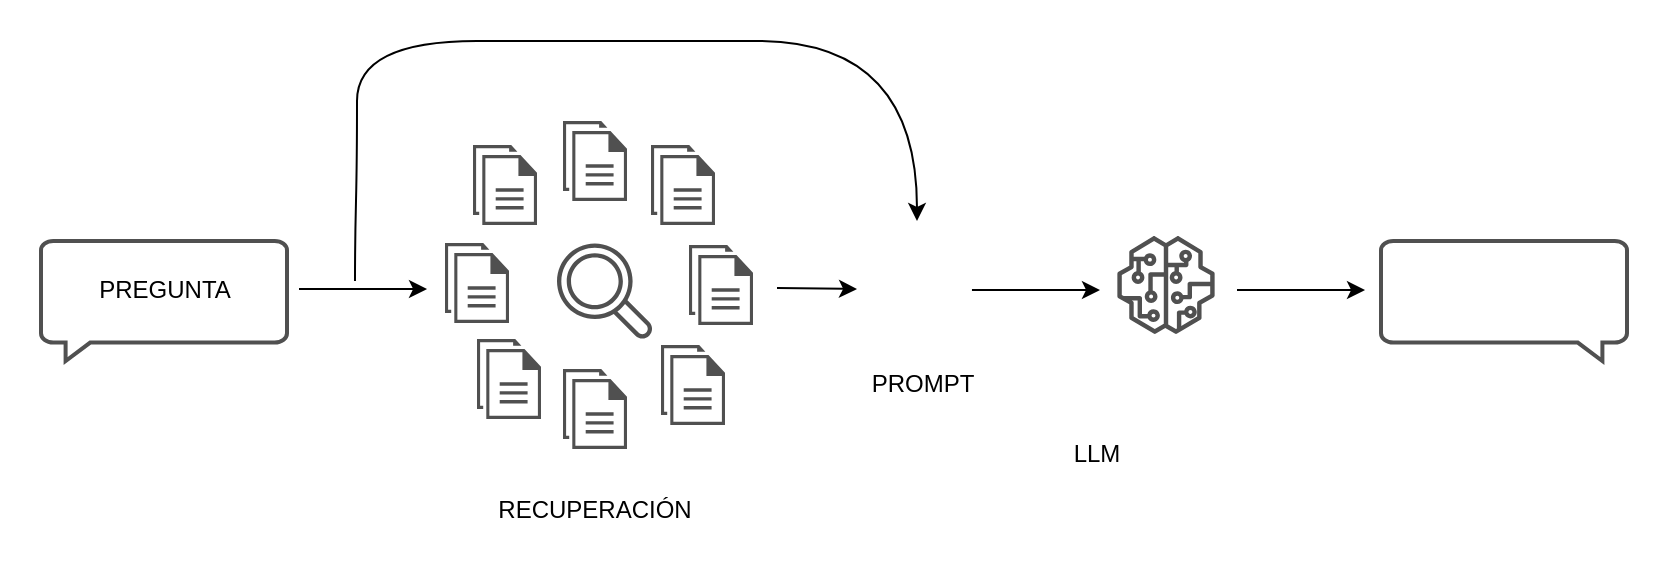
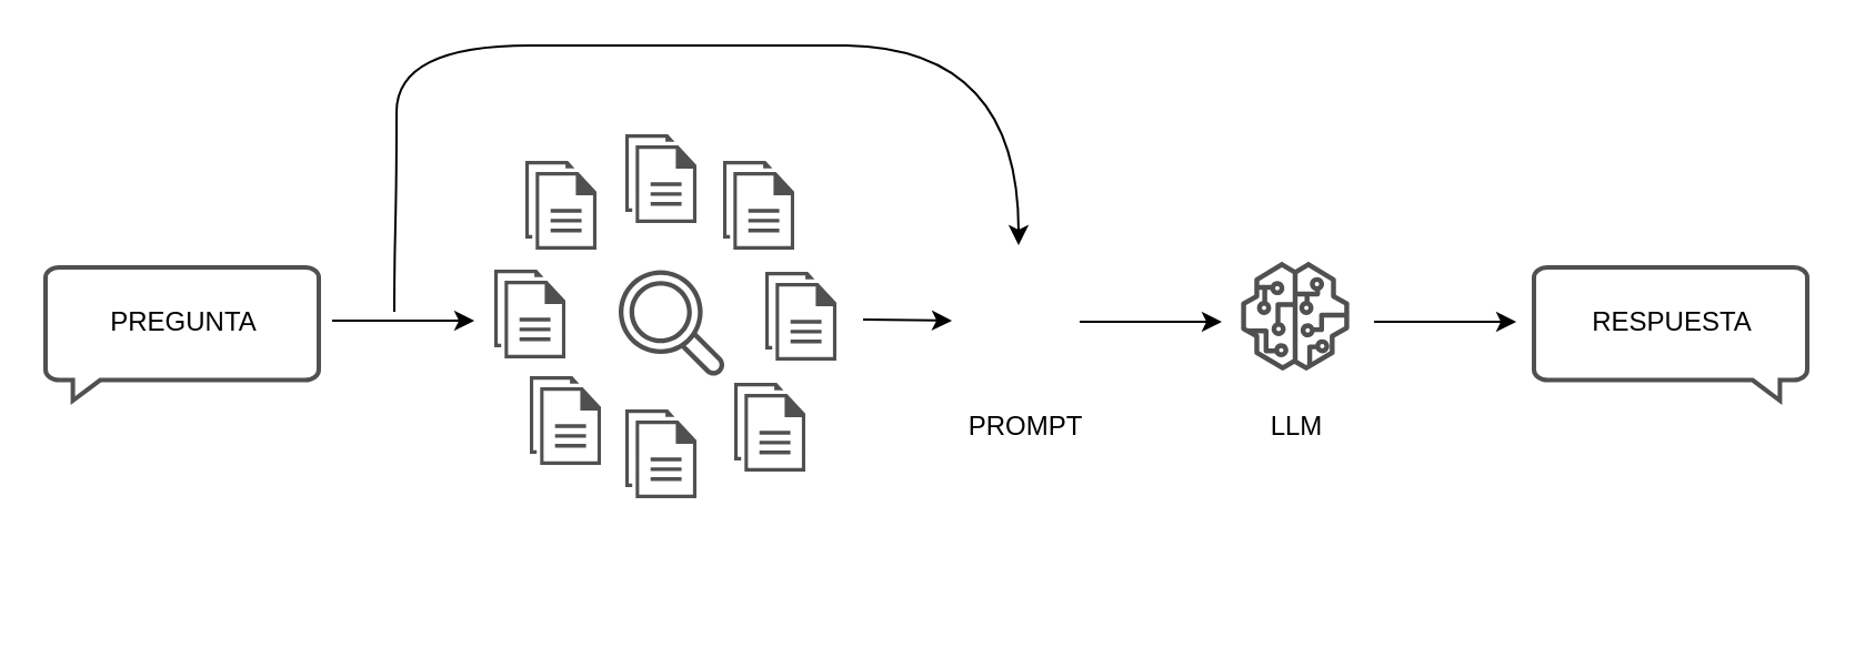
+ <mxCell id="5" value="RESPUESTA" style="text;html=1;align=center;verticalAlign=middle;resizable=0;points=[];autosize=1;strokeColor=none;fillColor=none;" vertex="1" parent="1"><mxGeometry x="701.5" y="130" width="100" height="30" as="geometry" /></mxCell>
- <mxCell id="19" value="LLM" style="text;html=1;align=center;verticalAlign=middle;resizable=0;points=[];autosize=1;strokeColor=none;fillColor=none;" vertex="1" parent="1"><mxGeometry x="522.5" y="212" width="50" height="30" as="geometry" /></mxCell>
+ <mxCell id="19" value="LLM" style="text;html=1;align=center;verticalAlign=middle;resizable=0;points=[];autosize=1;strokeColor=none;fillColor=none;" vertex="1" parent="1"><mxGeometry x="557.5" y="177" width="50" height="30" as="geometry" /></mxCell>
- <mxCell id="15" value="RECUPERACIÓN" style="text;html=1;align=center;verticalAlign=middle;resizable=0;points=[];autosize=1;strokeColor=none;fillColor=none;" vertex="1" parent="1"><mxGeometry x="237" y="240" width="120" height="30" as="geometry" /></mxCell>
